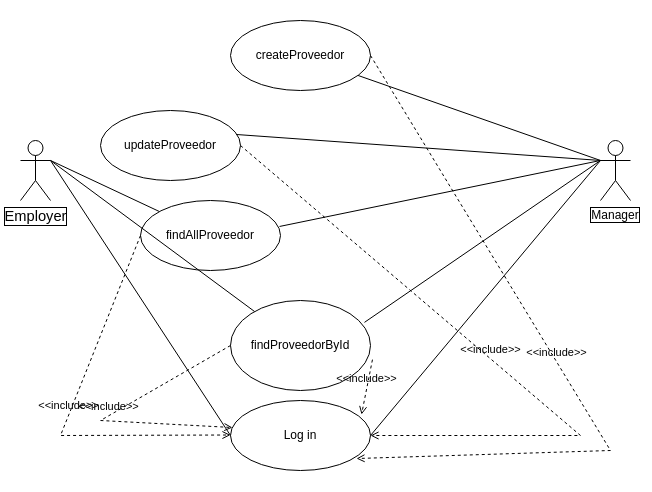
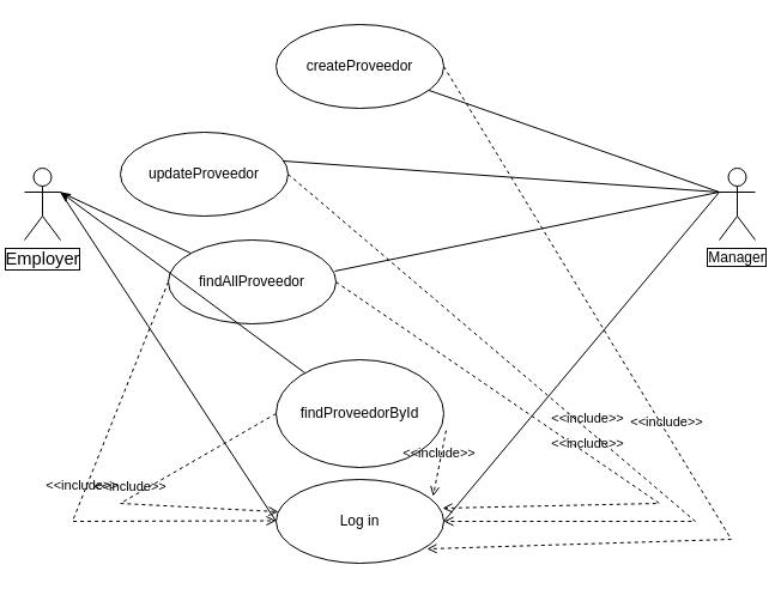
- <mxCell id="16" value="" style="endArrow=none;html=1;rounded=0;entryX=1;entryY=0.333;entryDx=0;entryDy=0;entryPerimeter=0;" parent="1" source="14" target="3" edge="1"><mxGeometry relative="1" as="geometry"><mxPoint x="160" y="455" as="sourcePoint" /><mxPoint x="60" y="170" as="targetPoint" /></mxGeometry></mxCell>
+ <mxCell id="16" value="" style="endArrow=classic;html=1;rounded=0;entryX=1;entryY=0.333;entryDx=0;entryDy=0;entryPerimeter=0;" parent="1" source="14" target="3" edge="1"><mxGeometry relative="1" as="geometry"><mxPoint x="160" y="455" as="sourcePoint" /><mxPoint x="60" y="170" as="targetPoint" /></mxGeometry></mxCell>
- <mxCell id="15" value="" style="endArrow=none;html=1;rounded=0;entryX=0.957;entryY=0.243;entryDx=0;entryDy=0;entryPerimeter=0;exitX=0;exitY=0.333;exitDx=0;exitDy=0;exitPerimeter=0;" parent="1" source="2" target="14" edge="1"><mxGeometry relative="1" as="geometry"><mxPoint x="590" y="150" as="sourcePoint" /><mxPoint y="330" as="targetPoint" x="300" /></mxGeometry></mxCell>
+ <mxCell id="19" value="&amp;lt;&amp;lt;include&amp;gt;&amp;gt;" style="html=1;verticalAlign=bottom;labelBackgroundColor=none;endArrow=open;endFill=0;dashed=1;rounded=0;exitX=1;exitY=0.5;exitDx=0;exitDy=0;entryX=0.993;entryY=0.343;entryDx=0;entryDy=0;entryPerimeter=0;" edge="1" parent="1" source="7" target="11"><mxGeometry width="160" relative="1" as="geometry"><mxPoint x="380" y="65" as="sourcePoint" /><mxPoint x="366" y="468.03" as="targetPoint" /><Array as="points"><mxPoint x="550" y="420" /></Array></mxGeometry></mxCell>
